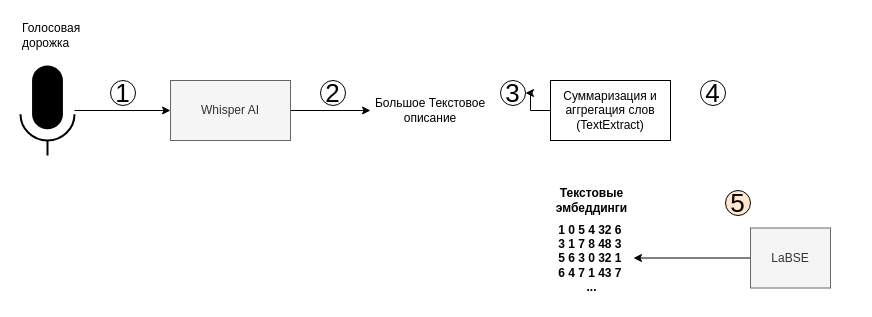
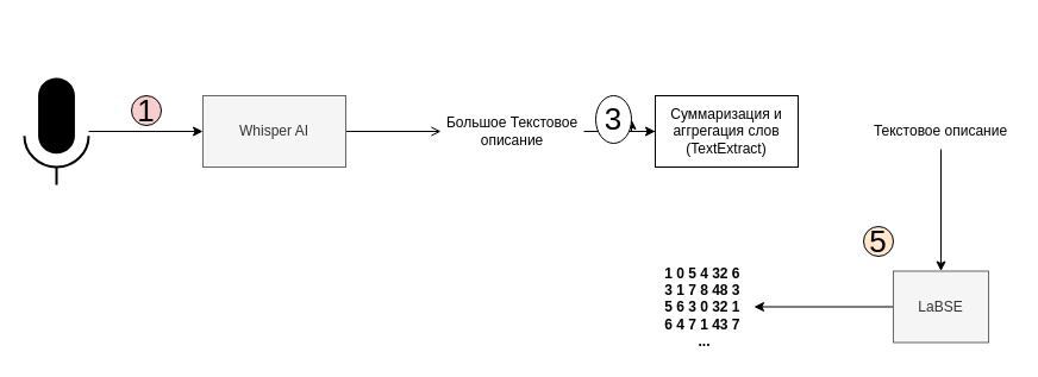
- <mxCell id="4" value="Голосовая дорожка" style="text;html=1;align=left;verticalAlign=middle;whiteSpace=wrap;rounded=0;" vertex="1" parent="1"><mxGeometry x="20" y="20" width="60" height="30" as="geometry" /></mxCell>
- <mxCell id="13" value="&lt;font style=&quot;font-size: 26px;&quot;&gt;1&lt;/font&gt;" style="ellipse;whiteSpace=wrap;html=1;aspect=fixed;" vertex="1" parent="1"><mxGeometry x="110" y="80" width="25" height="25" as="geometry" /></mxCell>
+ <mxCell id="13" value="&lt;font style=&quot;font-size: 26px;&quot;&gt;1&lt;/font&gt;" style="ellipse;whiteSpace=wrap;html=1;aspect=fixed;fillColor=#f8cecc;" vertex="1" parent="1"><mxGeometry x="110" y="80" width="25" height="25" as="geometry" /></mxCell>
- <mxCell id="14" value="&lt;font style=&quot;font-size: 26px;&quot;&gt;2&lt;/font&gt;" style="ellipse;whiteSpace=wrap;html=1;aspect=fixed;" vertex="1" parent="1"><mxGeometry x="320" y="80" width="25" height="25" as="geometry" /></mxCell>
- <mxCell id="15" value="&lt;font style=&quot;font-size: 26px;&quot;&gt;3&lt;/font&gt;" style="ellipse;whiteSpace=wrap;html=1;aspect=fixed;" vertex="1" parent="1"><mxGeometry x="500" y="80" width="25" height="25" as="geometry" /></mxCell>
+ <mxCell id="15" value="&lt;font style=&quot;font-size: 26px;&quot;&gt;3&lt;/font&gt;" style="ellipse;whiteSpace=wrap;html=1;aspect=fixed;" vertex="1" parent="1"><mxGeometry x="500" y="80" width="30" height="40" as="geometry" /></mxCell>
- <mxCell id="16" value="&lt;font style=&quot;font-size: 26px;&quot;&gt;4&lt;/font&gt;" style="ellipse;whiteSpace=wrap;html=1;aspect=fixed;" vertex="1" parent="1"><mxGeometry x="700" y="80" width="25" height="25" as="geometry" /></mxCell>
- <mxCell id="5" value="" style="edgeStyle=orthogonalEdgeStyle;rounded=0;orthogonalLoop=1;jettySize=auto;html=1;entryX=0;entryY=0.5;entryDx=0;entryDy=0;" edge="1" parent="1" source="6" target="8"><mxGeometry relative="1" as="geometry"><mxPoint x="370" y="110" as="targetPoint" /></mxGeometry></mxCell>
+ <mxCell id="5" value="" style="edgeStyle=orthogonalEdgeStyle;rounded=0;orthogonalLoop=1;jettySize=auto;html=1;entryX=0;entryY=0.5;entryDx=0;entryDy=0;endArrow=open;" edge="1" parent="1" source="6" target="8"><mxGeometry relative="1" as="geometry"><mxPoint x="370" y="110" as="targetPoint" /></mxGeometry></mxCell>
+ <mxCell id="7" value="" style="edgeStyle=orthogonalEdgeStyle;rounded=0;orthogonalLoop=1;jettySize=auto;html=1;entryX=0;entryY=0.5;entryDx=0;entryDy=0;" edge="1" parent="1" source="8" target="10"><mxGeometry relative="1" as="geometry"><mxPoint x="533" y="110" as="targetPoint" /></mxGeometry></mxCell>
+ <mxCell id="12" value="Текстовое описание" style="text;html=1;align=center;verticalAlign=middle;whiteSpace=wrap;rounded=0;" vertex="1" parent="1"><mxGeometry x="730" y="95" width="120" height="30" as="geometry" /></mxCell>
+ <mxCell id="11" style="edgeStyle=orthogonalEdgeStyle;rounded=0;orthogonalLoop=1;jettySize=auto;html=1;entryX=0.5;entryY=0;entryDx=0;entryDy=0;" edge="1" parent="1" source="12" target="18"><mxGeometry relative="1" as="geometry" /></mxCell>
- <mxCell id="21" value="&lt;b&gt;Текстовые эмбеддинги&lt;/b&gt;" style="text;html=1;align=center;verticalAlign=middle;whiteSpace=wrap;rounded=0;" vertex="1" parent="19"><mxGeometry width="83" height="30" as="geometry" /></mxCell>
